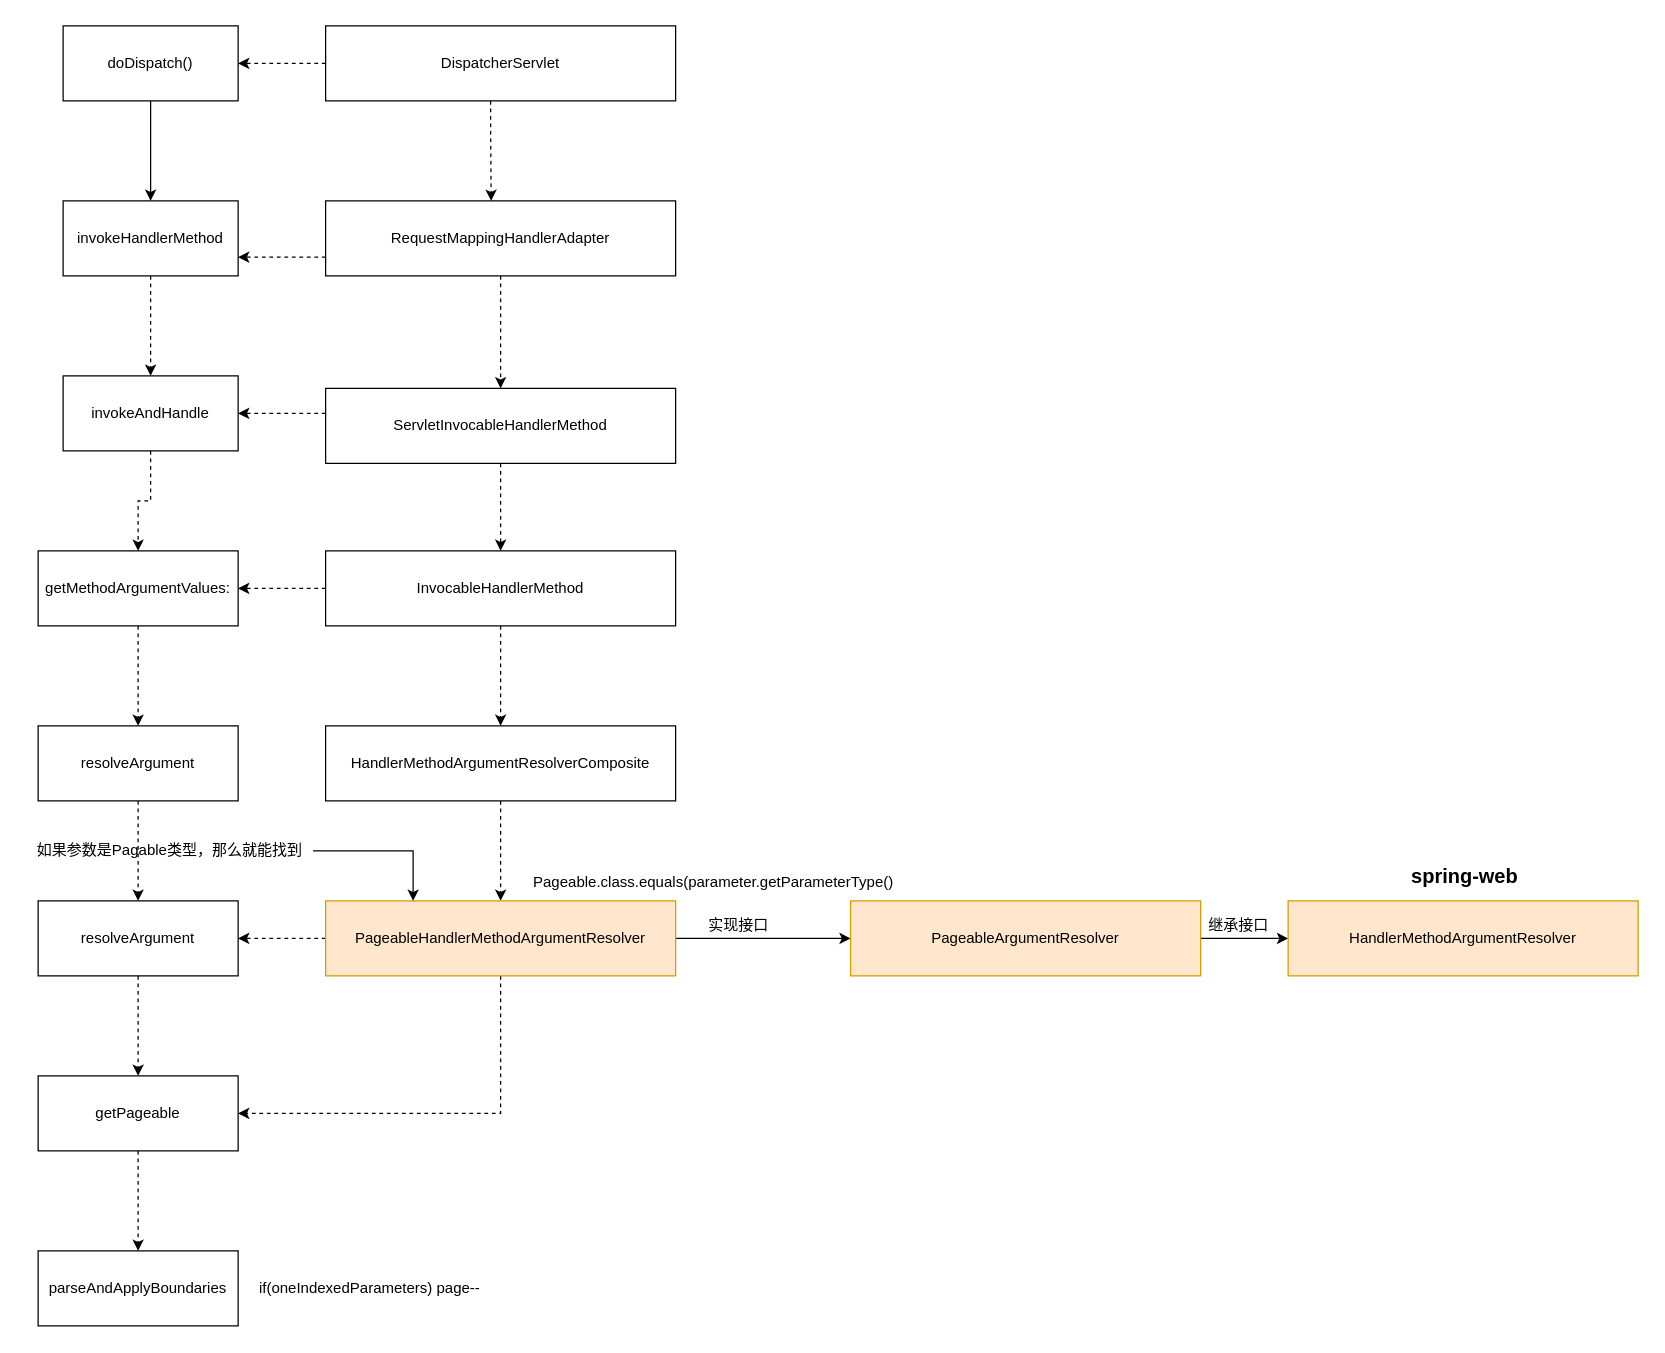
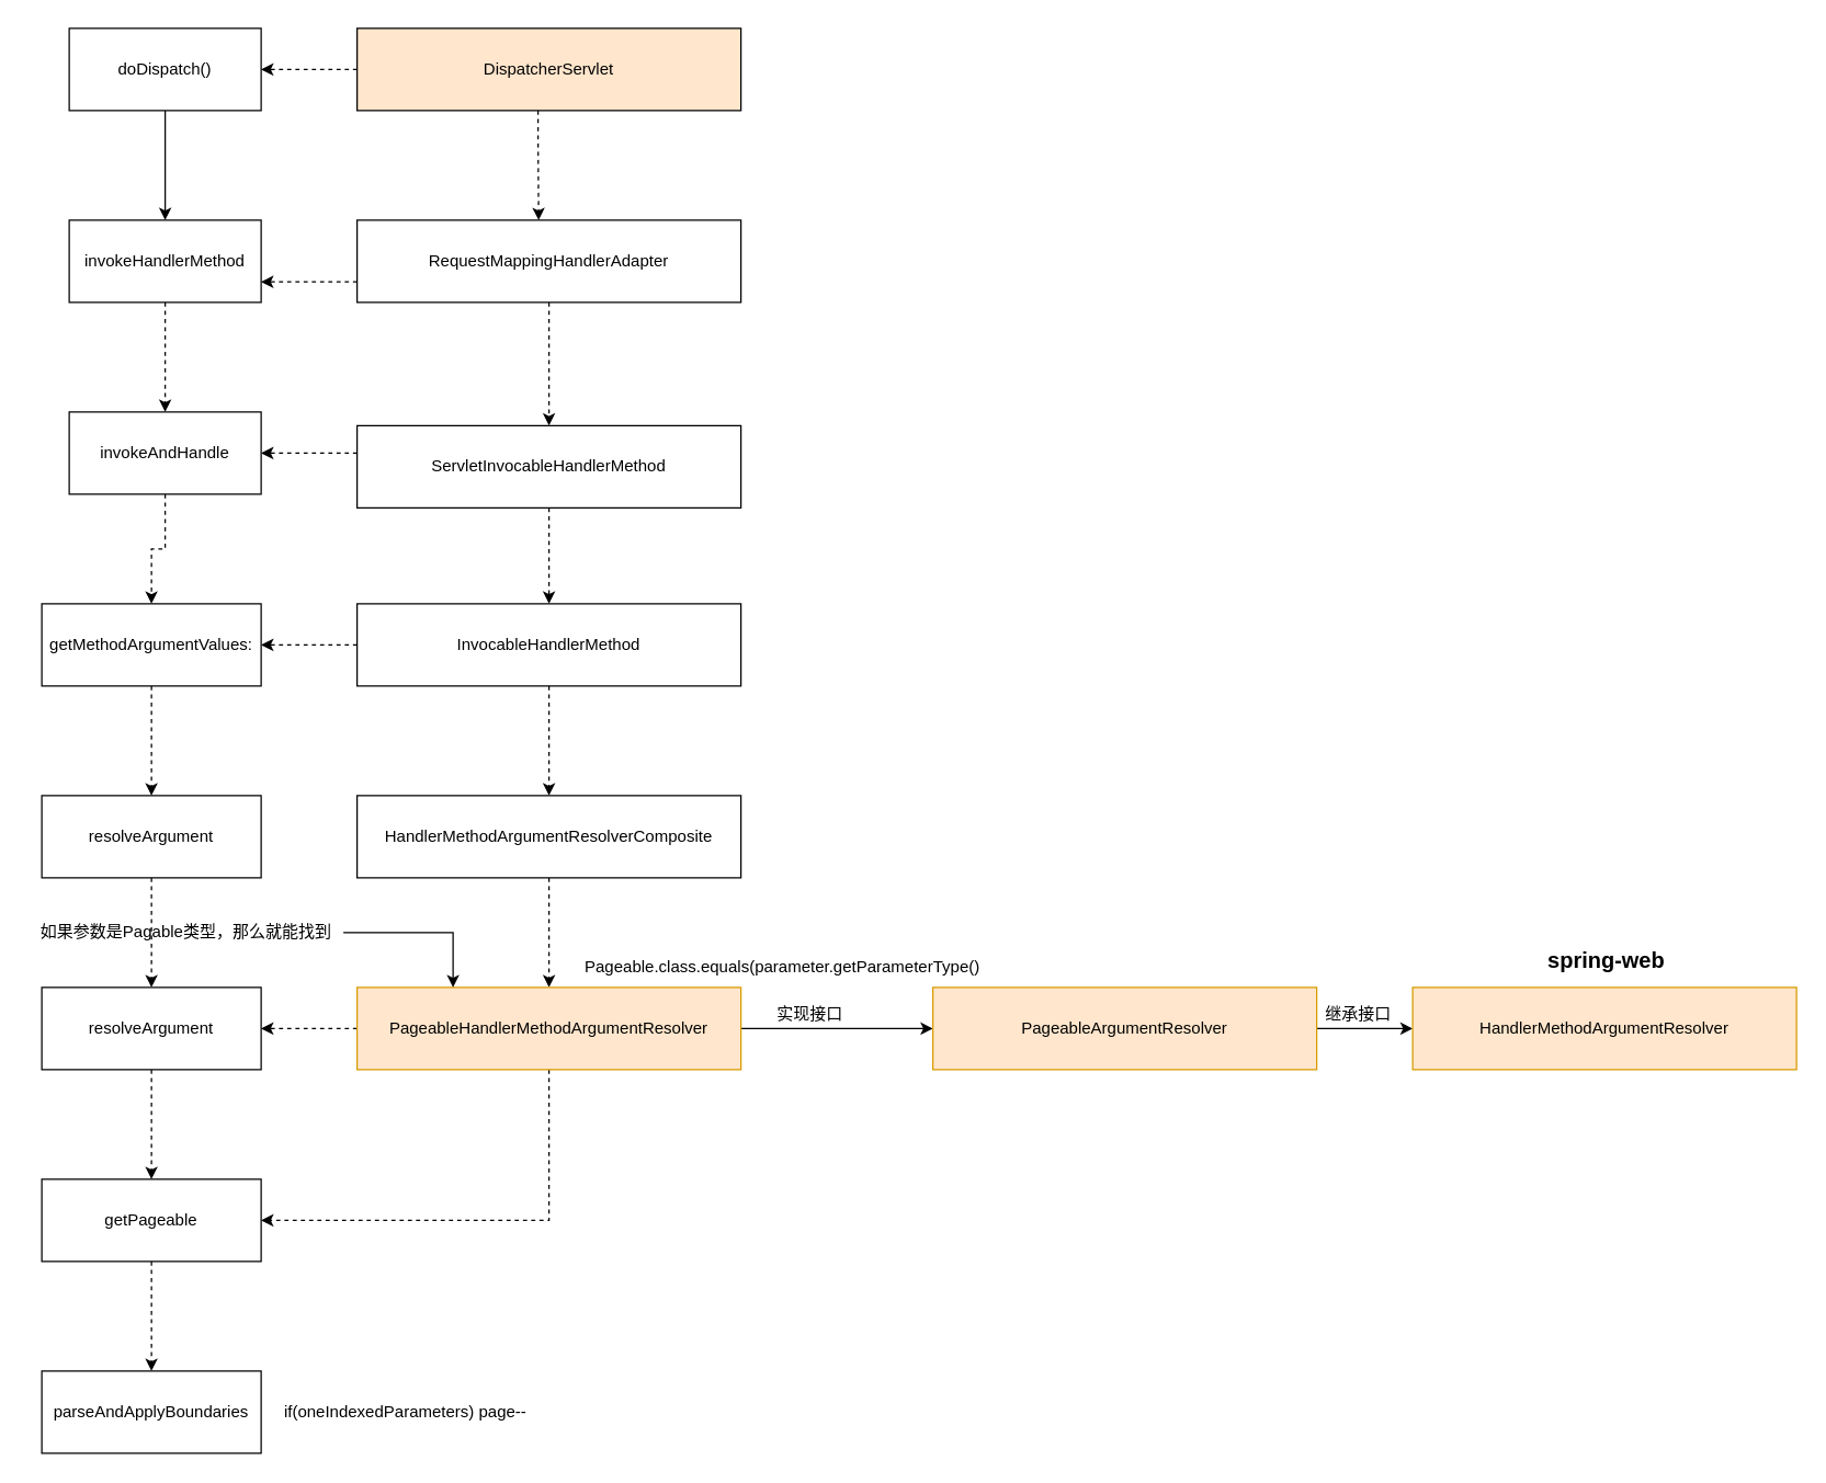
- <mxCell id="8" value="DispatcherServlet" style="rounded=0;whiteSpace=wrap;html=1;" vertex="1" parent="1"><mxGeometry x="260" y="20" width="280" height="60" as="geometry" /></mxCell>
+ <mxCell id="8" value="DispatcherServlet" style="rounded=0;whiteSpace=wrap;html=1;fillColor=#ffe6cc;" vertex="1" parent="1"><mxGeometry x="260" y="20" width="280" height="60" as="geometry" /></mxCell>
